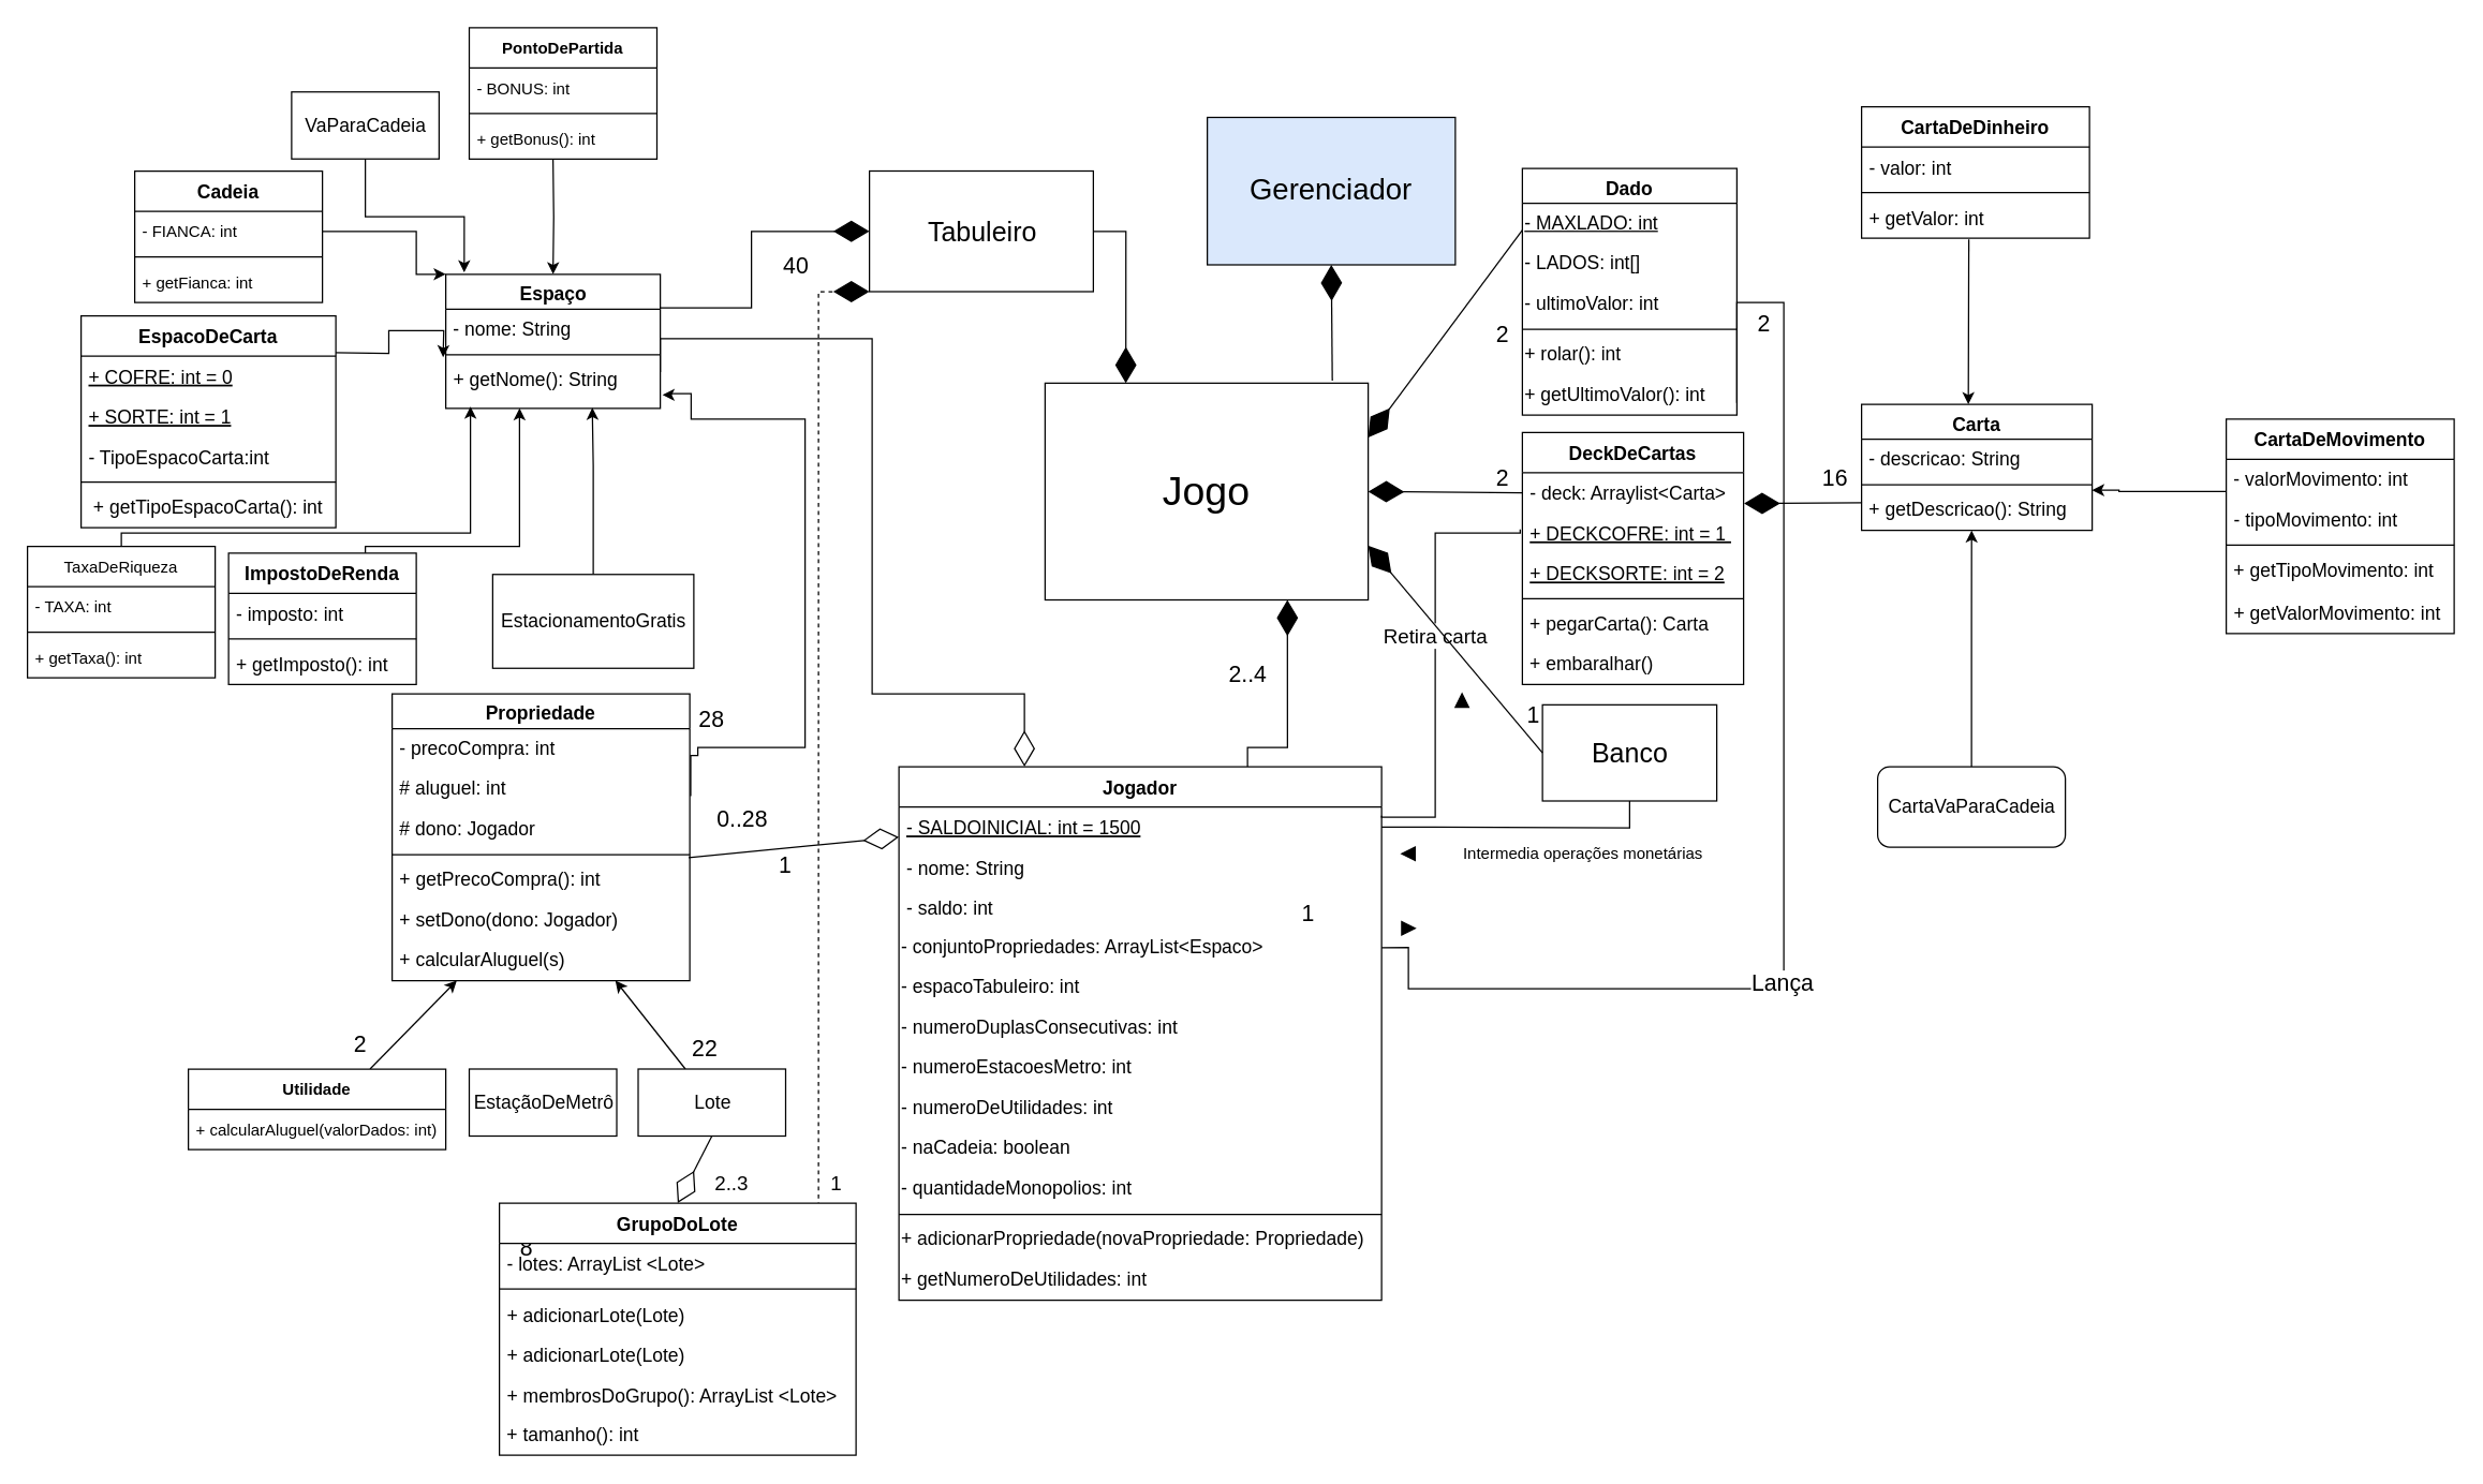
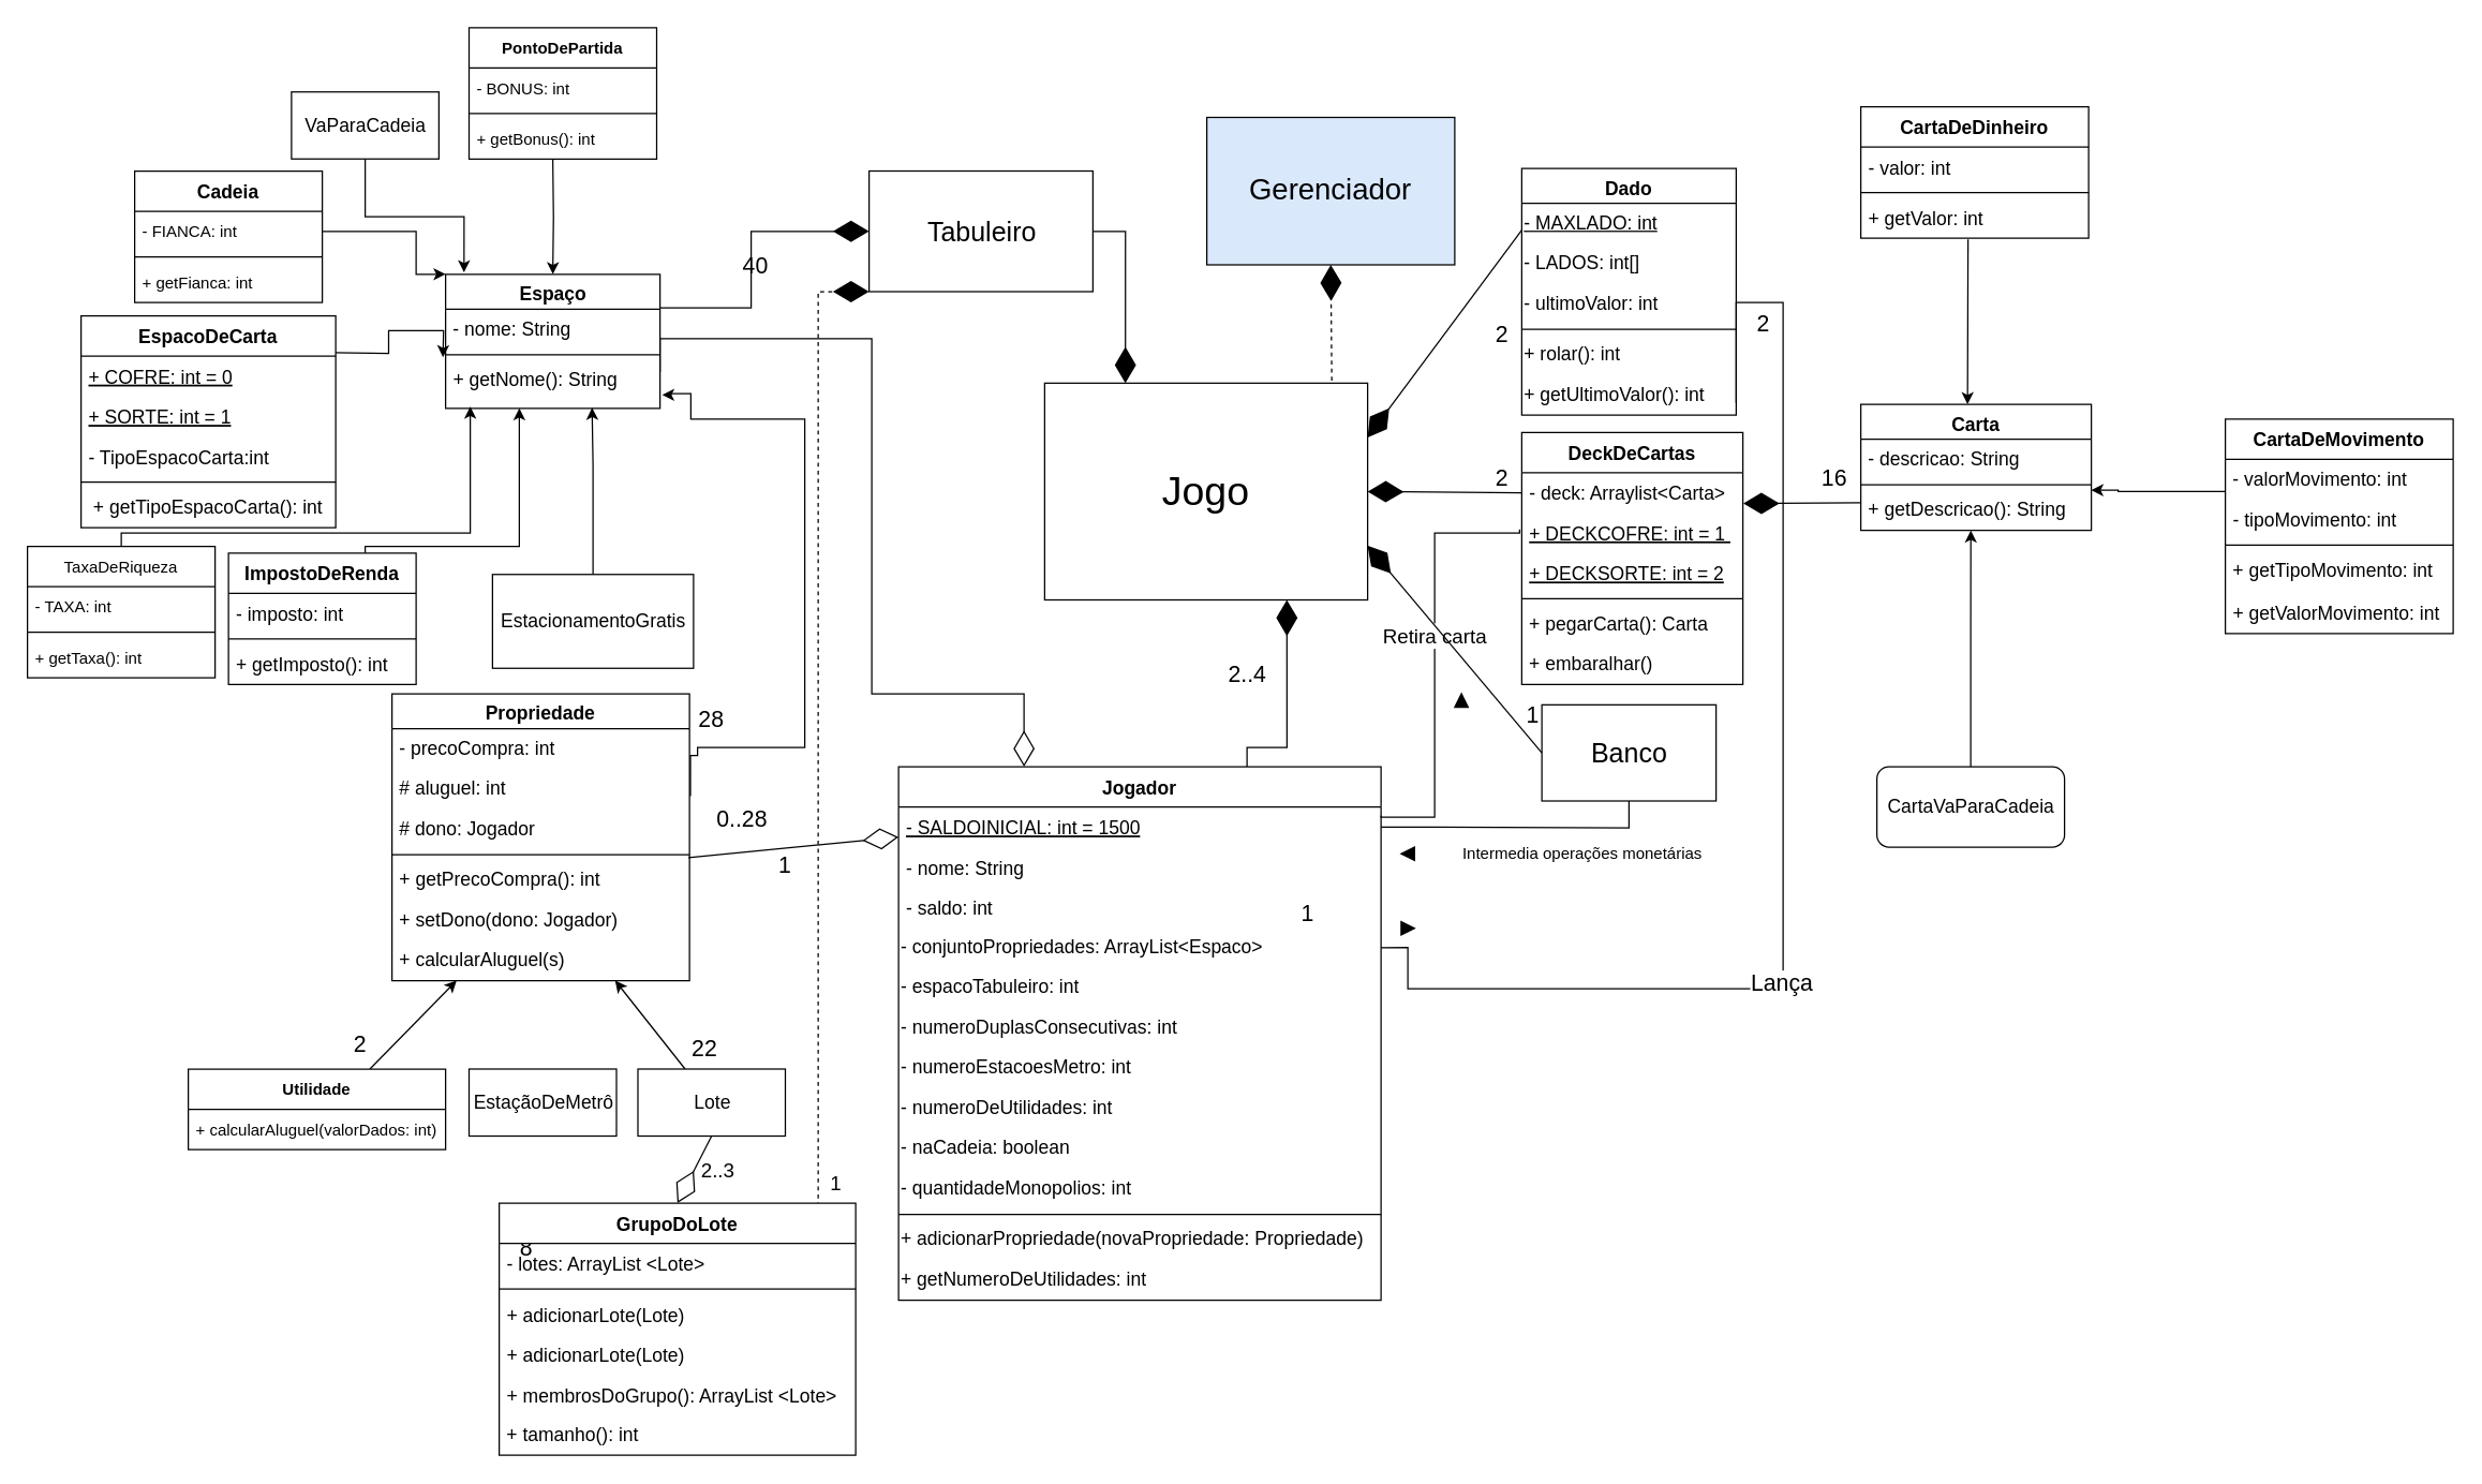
- <mxCell id="41" value="&lt;font style=&quot;font-size: 17px;&quot;&gt;40&lt;/font&gt;" style="text;html=1;resizable=0;autosize=1;align=center;verticalAlign=middle;points=[];fillColor=none;strokeColor=none;rounded=0;fontSize=22;" parent="1" vertex="1"><mxGeometry x="572.5" y="177" width="40" height="40" as="geometry" /></mxCell>
+ <mxCell id="41" value="&lt;font style=&quot;font-size: 17px;&quot;&gt;40&lt;/font&gt;" style="text;html=1;resizable=0;autosize=1;align=center;verticalAlign=middle;points=[];fillColor=none;strokeColor=none;rounded=0;fontSize=22;" parent="1" vertex="1"><mxGeometry x="542.5" y="177" width="40" height="40" as="geometry" /></mxCell>
- <mxCell id="21" value="" style="endArrow=diamondThin;endFill=1;endSize=24;html=1;rounded=0;shadow=0;exitX=0.889;exitY=-0.012;exitDx=0;exitDy=0;entryX=0.5;entryY=1;entryDx=0;entryDy=0;exitPerimeter=0;" parent="1" source="18" target="20" edge="1"><mxGeometry width="160" relative="1" as="geometry"><mxPoint x="830" y="316.33" as="sourcePoint" /><mxPoint x="990" y="316.33" as="targetPoint" /><Array as="points" /></mxGeometry></mxCell>
+ <mxCell id="21" value="" style="endArrow=diamondThin;endFill=1;endSize=24;html=1;rounded=0;shadow=0;exitX=0.889;exitY=-0.012;exitDx=0;exitDy=0;entryX=0.5;entryY=1;entryDx=0;entryDy=0;exitPerimeter=0;dashed=1;" parent="1" source="18" target="20" edge="1"><mxGeometry width="160" relative="1" as="geometry"><mxPoint x="830" y="316.33" as="sourcePoint" /><mxPoint x="990" y="316.33" as="targetPoint" /><Array as="points" /></mxGeometry></mxCell>
- <mxCell id="38" value="2..3" style="text;html=1;resizable=0;autosize=1;align=center;verticalAlign=middle;points=[];fillColor=none;strokeColor=none;rounded=0;fontSize=15;" parent="1" vertex="1"><mxGeometry x="520" y="867" width="50" height="30" as="geometry" /></mxCell>
+ <mxCell id="38" value="2..3" style="text;html=1;resizable=0;autosize=1;align=center;verticalAlign=middle;points=[];fillColor=none;strokeColor=none;rounded=0;fontSize=15;" parent="1" vertex="1"><mxGeometry x="510" y="857" width="50" height="30" as="geometry" /></mxCell>
